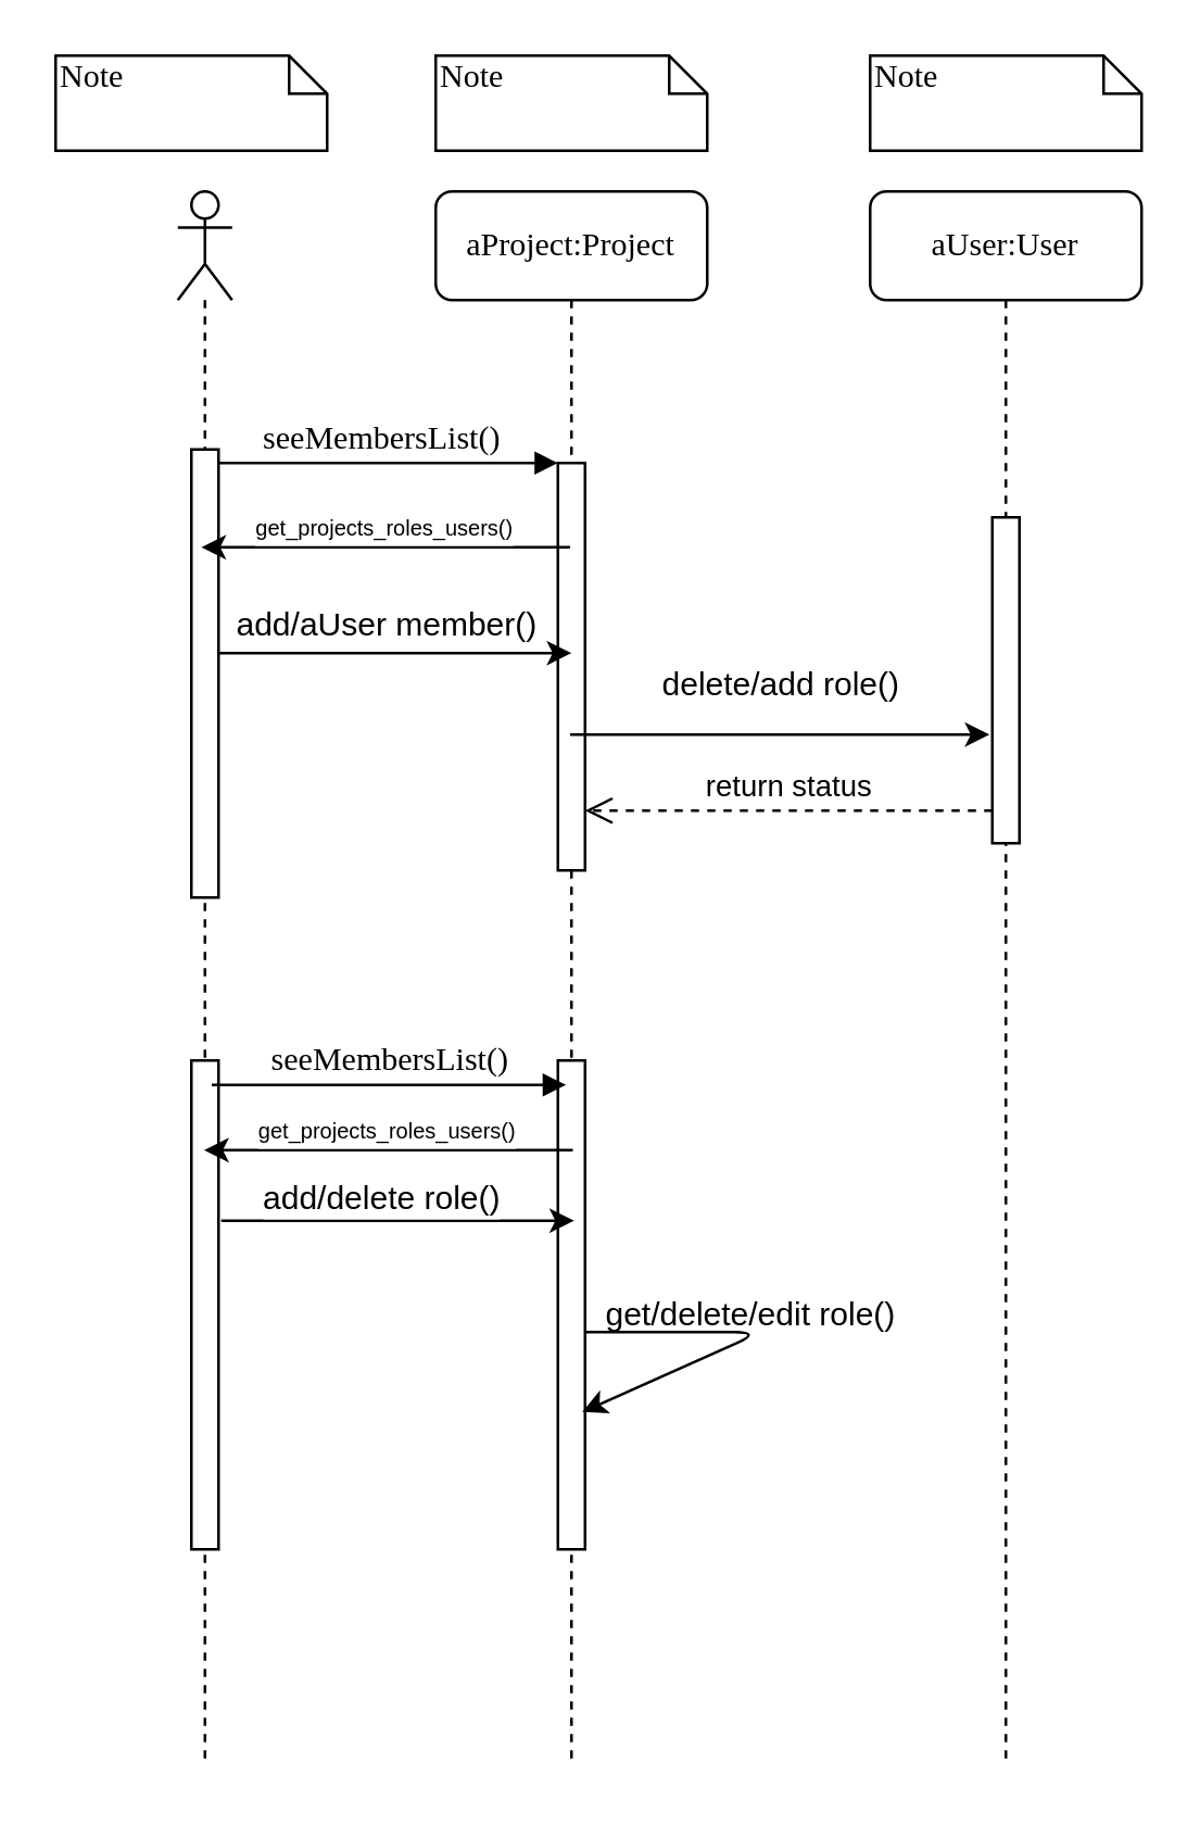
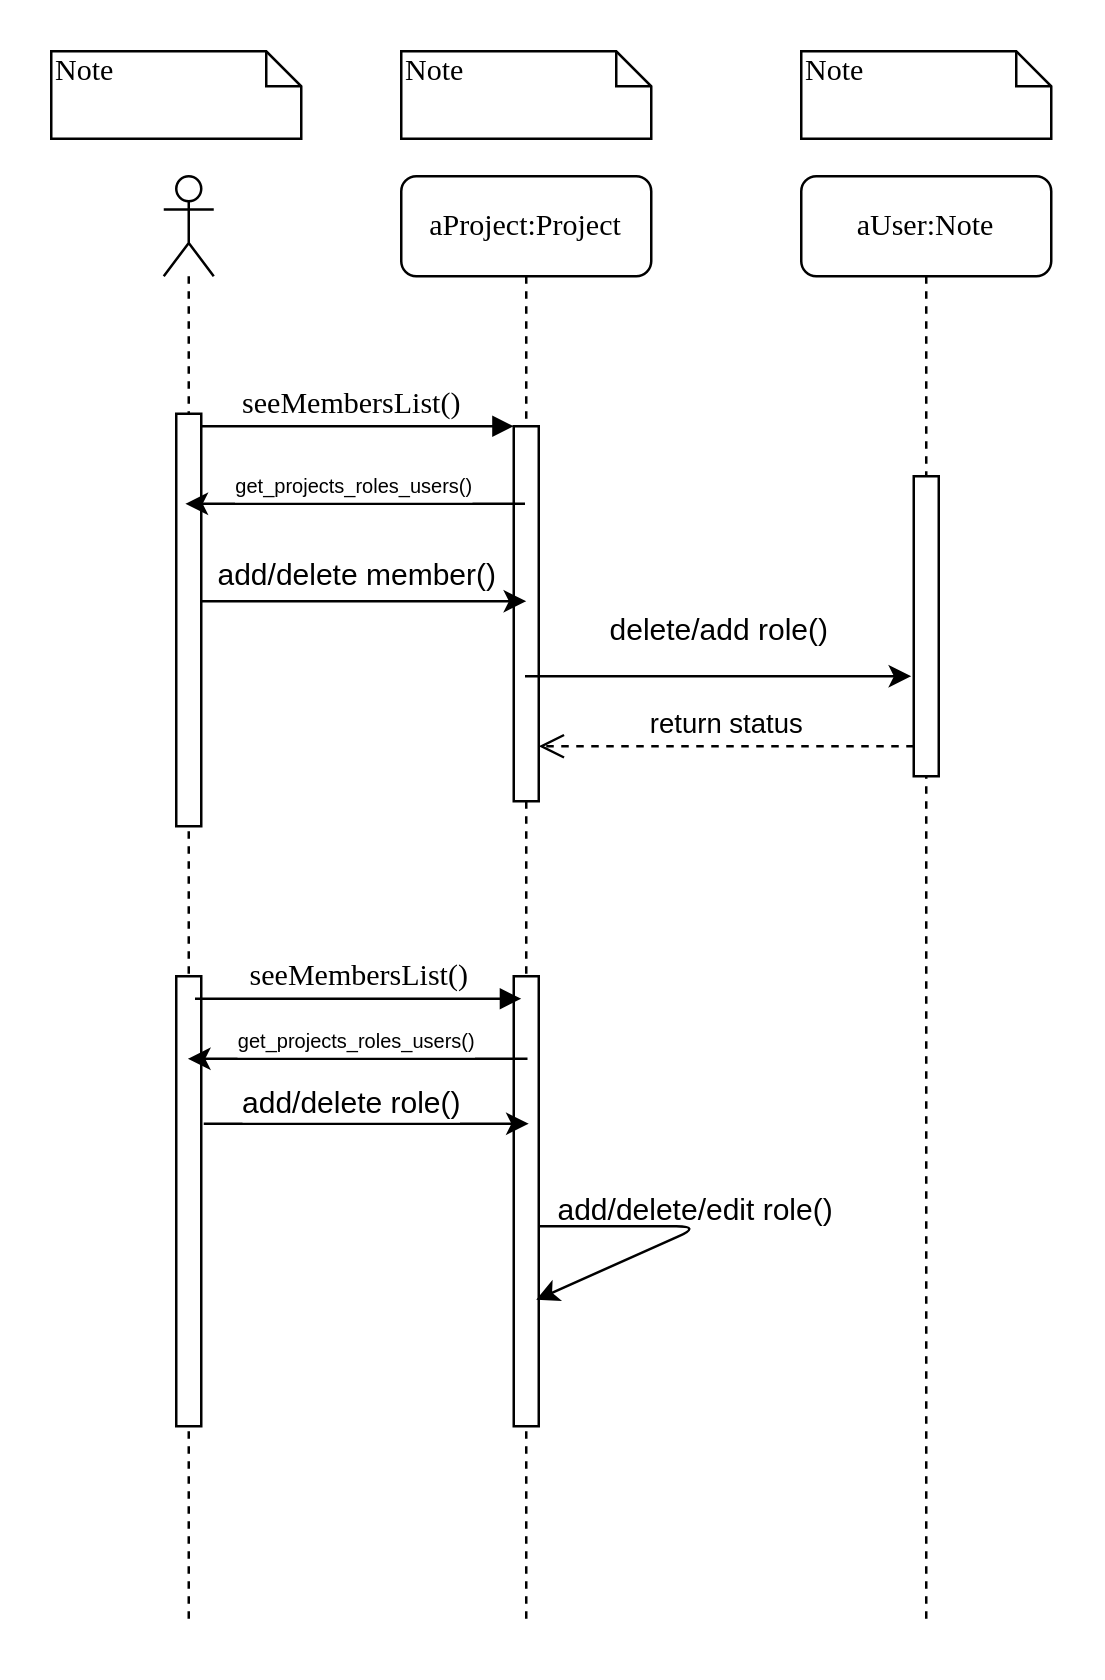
- <mxCell id="5" value="aUser:User" style="shape=umlLifeline;perimeter=lifelinePerimeter;whiteSpace=wrap;html=1;container=1;collapsible=0;recursiveResize=0;outlineConnect=0;rounded=1;shadow=0;comic=0;labelBackgroundColor=none;strokeColor=#000000;strokeWidth=1;fillColor=#FFFFFF;fontFamily=Verdana;fontSize=12;fontColor=#000000;align=center;" parent="1" vertex="1"><mxGeometry x="320" y="70" width="100" height="580" as="geometry" /></mxCell>
+ <mxCell id="5" value="aUser:Note" style="shape=umlLifeline;perimeter=lifelinePerimeter;whiteSpace=wrap;html=1;container=1;collapsible=0;recursiveResize=0;outlineConnect=0;rounded=1;shadow=0;comic=0;labelBackgroundColor=none;strokeColor=#000000;strokeWidth=1;fillColor=#FFFFFF;fontFamily=Verdana;fontSize=12;fontColor=#000000;align=center;" parent="1" vertex="1"><mxGeometry x="320" y="70" width="100" height="580" as="geometry" /></mxCell>
- <mxCell id="16" value="add/aUser member()&lt;br&gt;" style="text;html=1;resizable=0;points=[];autosize=1;align=left;verticalAlign=top;spacingTop=-4;" vertex="1" parent="1"><mxGeometry x="85" y="220" width="130" height="20" as="geometry" /></mxCell>
+ <mxCell id="16" value="add/delete member()&lt;br&gt;" style="text;html=1;resizable=0;points=[];autosize=1;align=left;verticalAlign=top;spacingTop=-4;" vertex="1" parent="1"><mxGeometry x="85" y="220" width="130" height="20" as="geometry" /></mxCell>
- <mxCell id="28" value="get/delete/edit role()" style="text;html=1;resizable=0;points=[];autosize=1;align=left;verticalAlign=top;spacingTop=-4;" vertex="1" parent="1"><mxGeometry x="221" y="474" width="130" height="20" as="geometry" /></mxCell>
+ <mxCell id="28" value="add/delete/edit role()" style="text;html=1;resizable=0;points=[];autosize=1;align=left;verticalAlign=top;spacingTop=-4;" vertex="1" parent="1"><mxGeometry x="221" y="474" width="130" height="20" as="geometry" /></mxCell>
